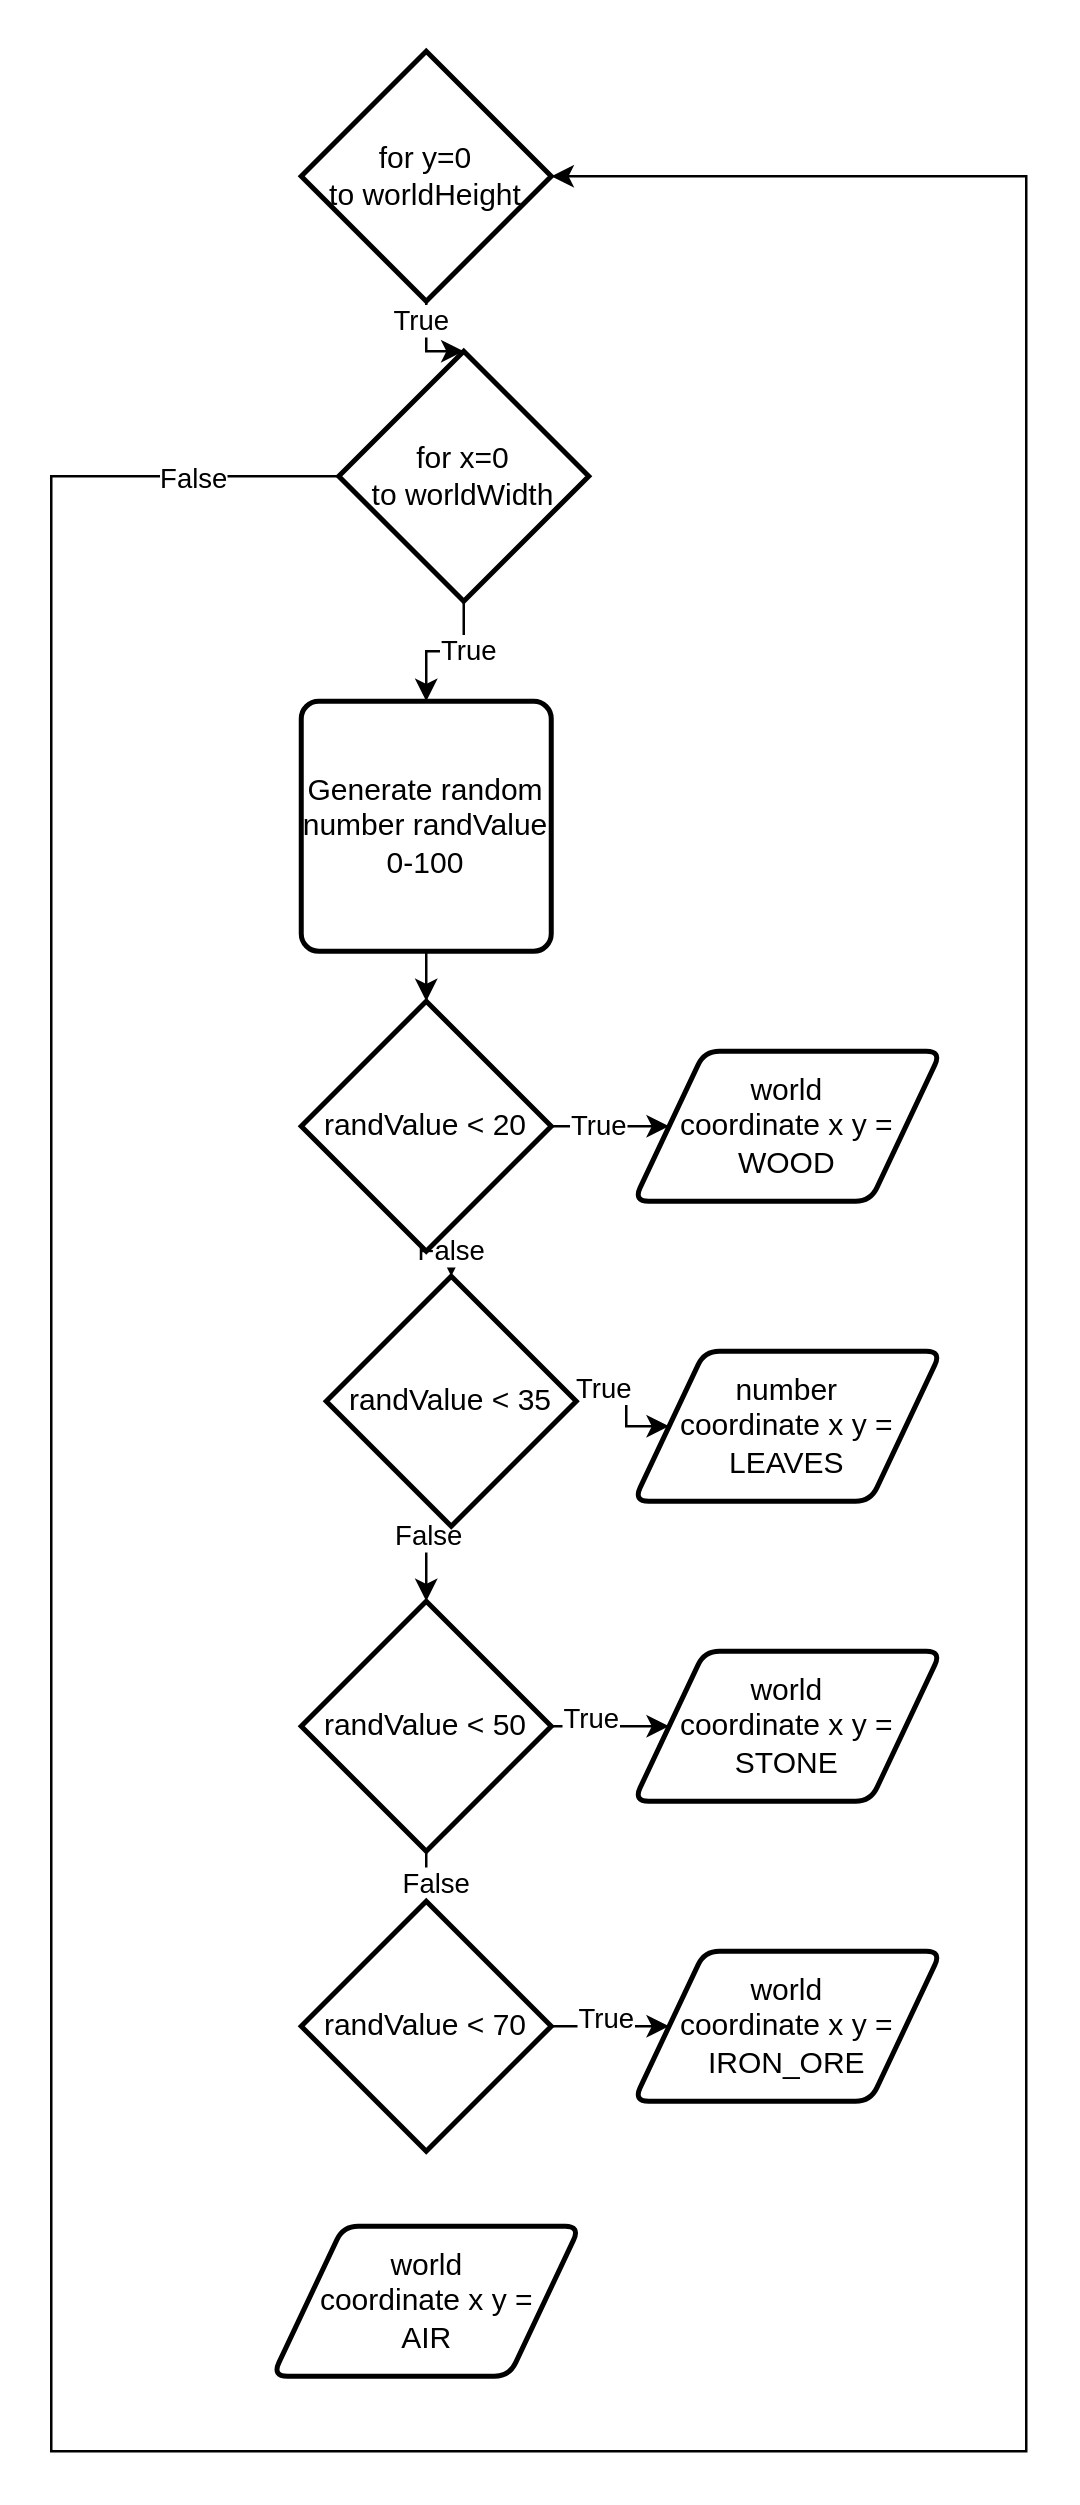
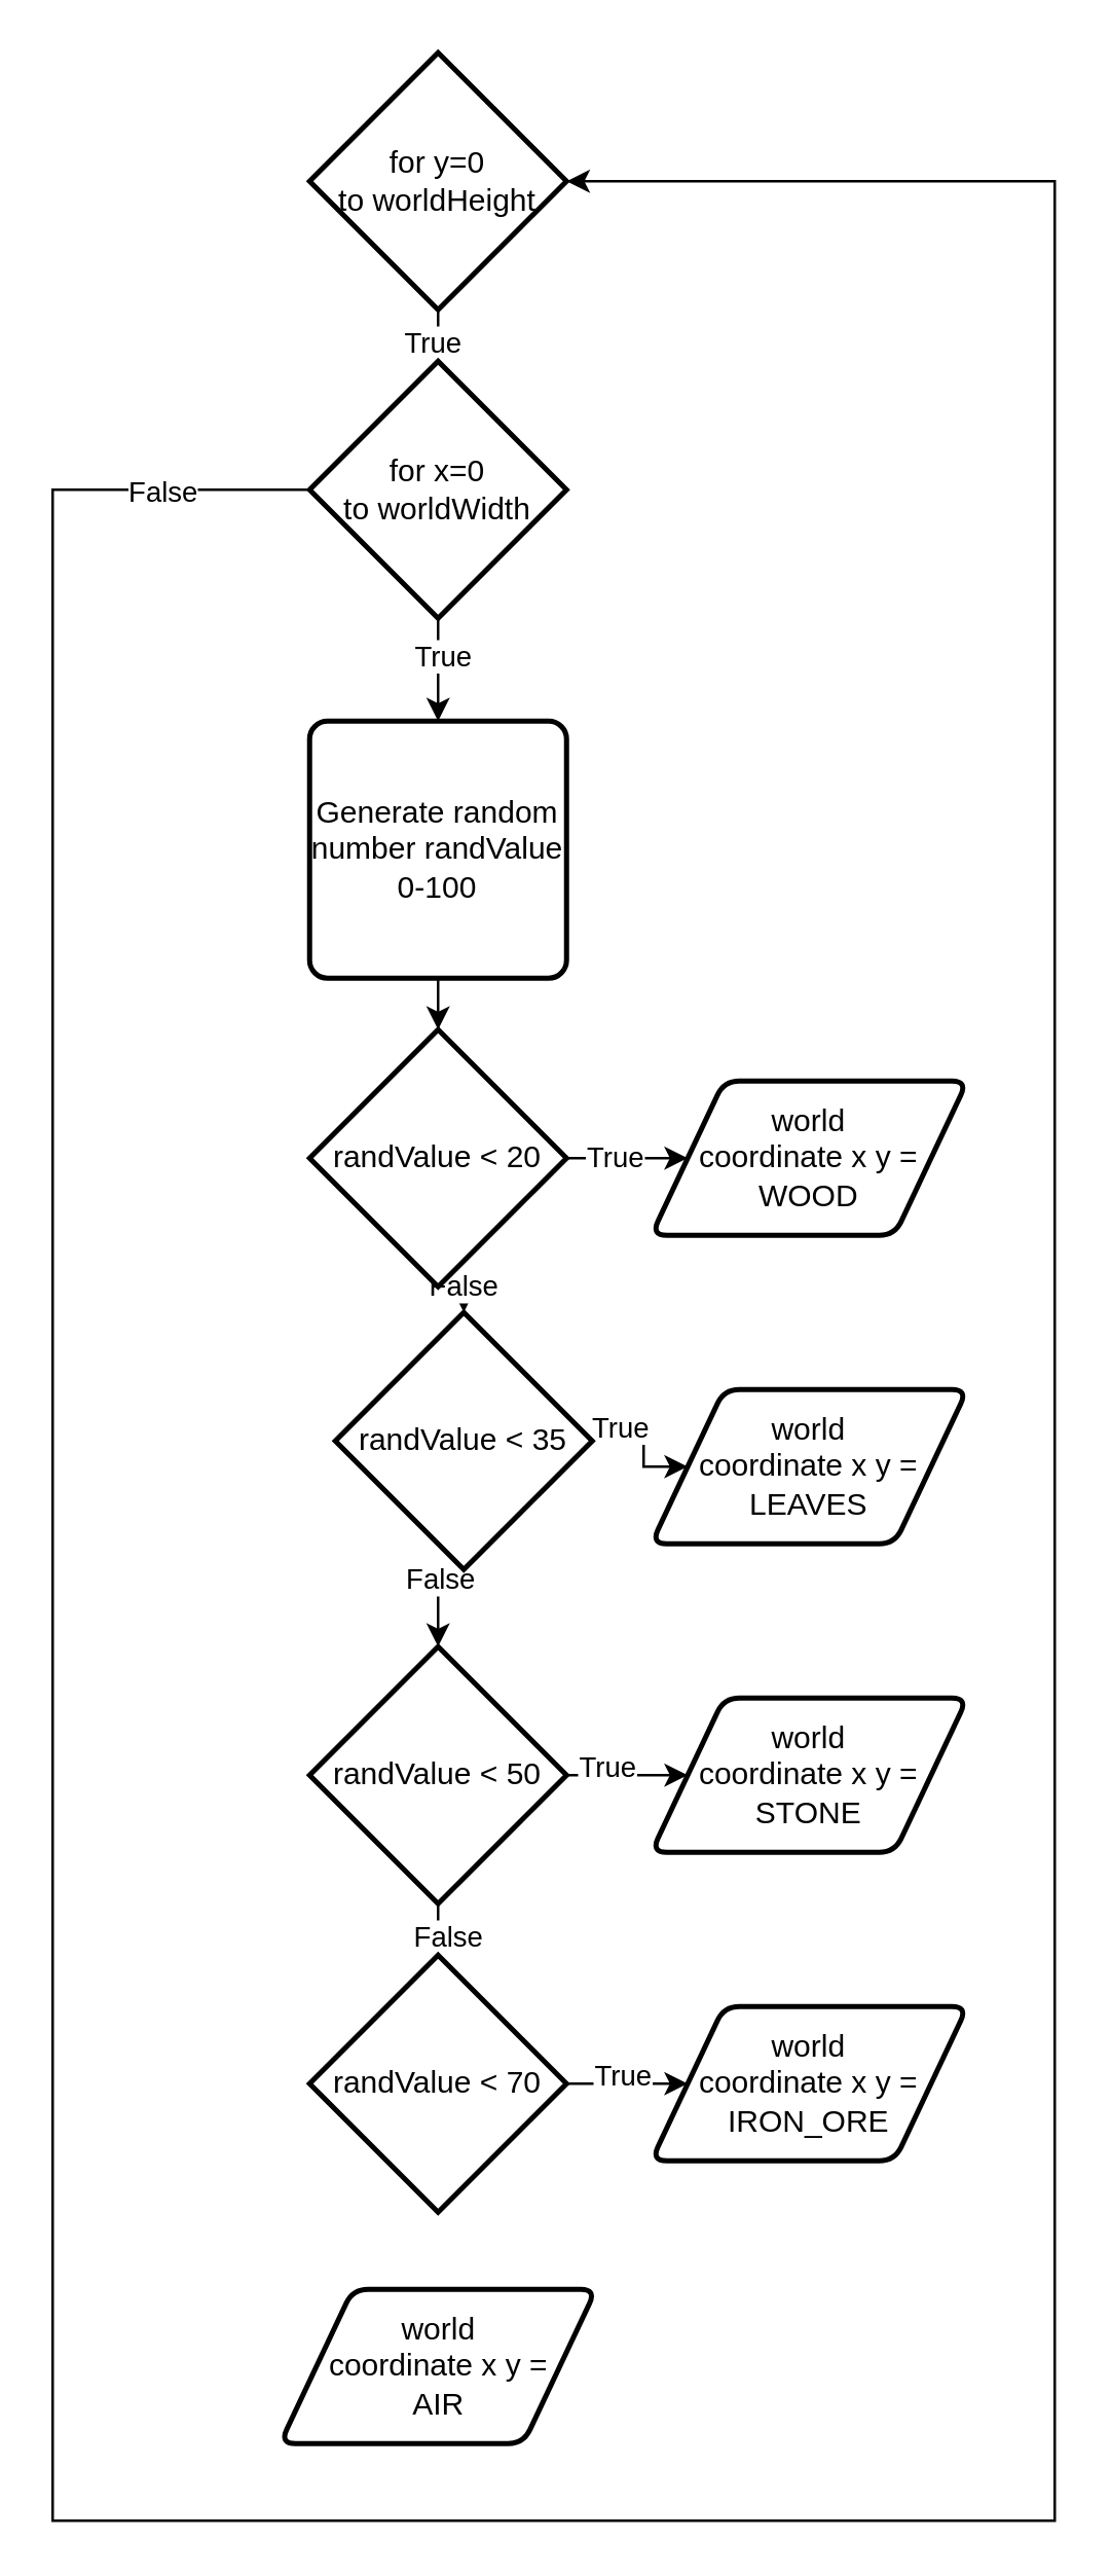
- <mxCell id="9" value="for x=0&lt;br&gt;to worldWidth" style="strokeWidth=2;html=1;shape=mxgraph.flowchart.decision;whiteSpace=wrap;" vertex="1" parent="1"><mxGeometry x="135" y="140" width="100" height="100" as="geometry" /></mxCell>
+ <mxCell id="9" value="for x=0&lt;br&gt;to worldWidth" style="strokeWidth=2;html=1;shape=mxgraph.flowchart.decision;whiteSpace=wrap;" vertex="1" parent="1"><mxGeometry x="120" y="140" width="100" height="100" as="geometry" /></mxCell>
- <mxCell id="32" value="number&lt;br&gt;coordinate x y =&lt;br&gt;LEAVES" style="shape=parallelogram;html=1;strokeWidth=2;perimeter=parallelogramPerimeter;whiteSpace=wrap;rounded=1;arcSize=12;size=0.23;" vertex="1" parent="1"><mxGeometry x="253" y="540" width="123" height="60" as="geometry" /></mxCell>
+ <mxCell id="32" value="world&lt;br&gt;coordinate x y =&lt;br&gt;LEAVES" style="shape=parallelogram;html=1;strokeWidth=2;perimeter=parallelogramPerimeter;whiteSpace=wrap;rounded=1;arcSize=12;size=0.23;" vertex="1" parent="1"><mxGeometry x="253" y="540" width="123" height="60" as="geometry" /></mxCell>
